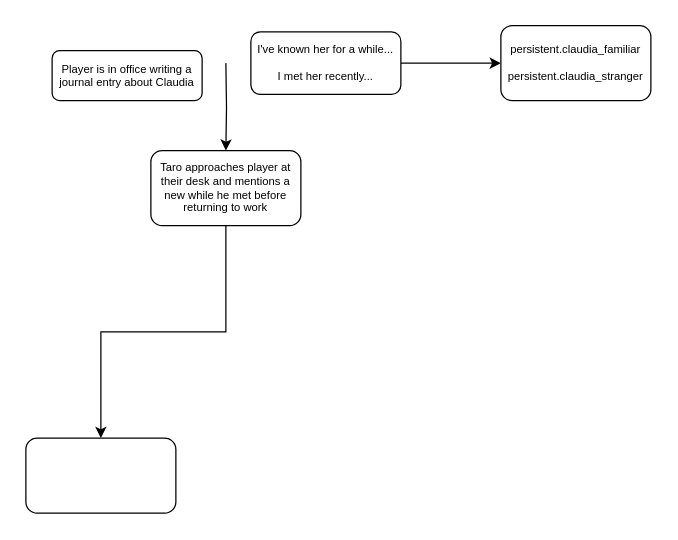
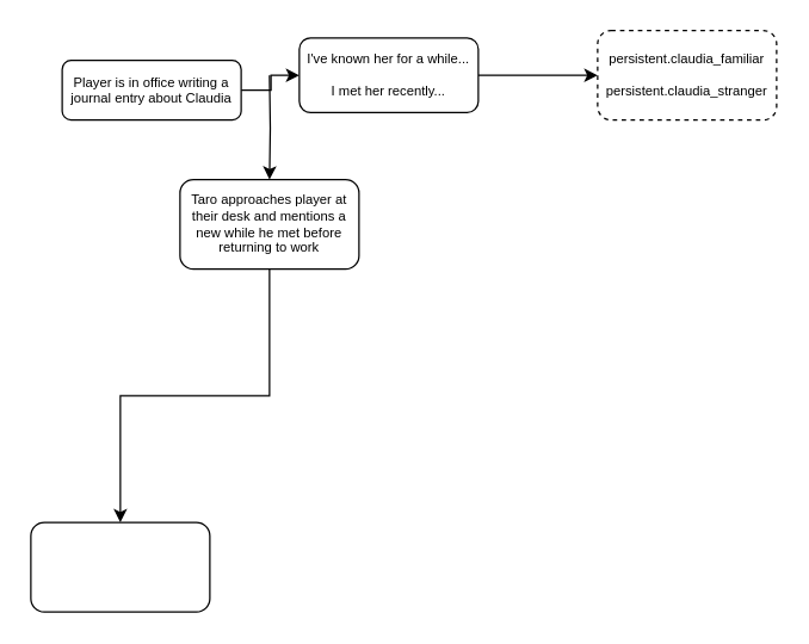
- <mxCell id="10" value="persistent.claudia_familiar&lt;br&gt;&lt;br&gt;persistent.claudia_stranger" style="whiteSpace=wrap;html=1;fontSize=9;rounded=1;glass=0;strokeWidth=1;shadow=0;" vertex="1" parent="1"><mxGeometry x="400" y="20" width="120" height="60" as="geometry" /></mxCell>
+ <mxCell id="10" value="persistent.claudia_familiar&lt;br&gt;&lt;br&gt;persistent.claudia_stranger" style="whiteSpace=wrap;html=1;fontSize=9;rounded=1;glass=0;strokeWidth=1;shadow=0;dashed=1;" vertex="1" parent="1"><mxGeometry x="400" y="20" width="120" height="60" as="geometry" /></mxCell>
+ <mxCell id="2" value="" style="edgeStyle=orthogonalEdgeStyle;rounded=0;orthogonalLoop=1;jettySize=auto;html=1;" edge="1" parent="1" source="3" target="9"><mxGeometry relative="1" as="geometry" /></mxCell>
